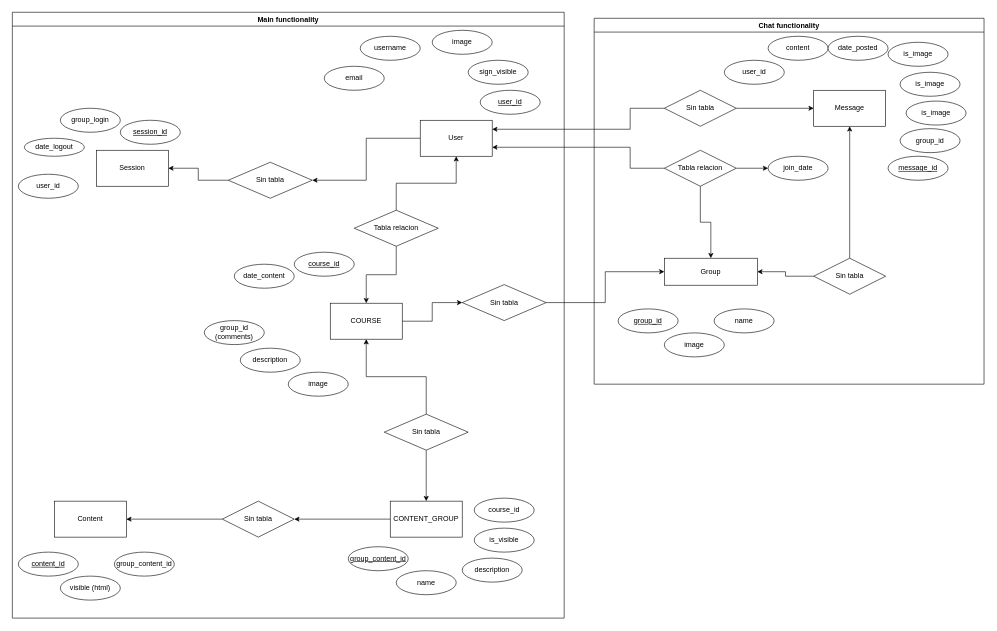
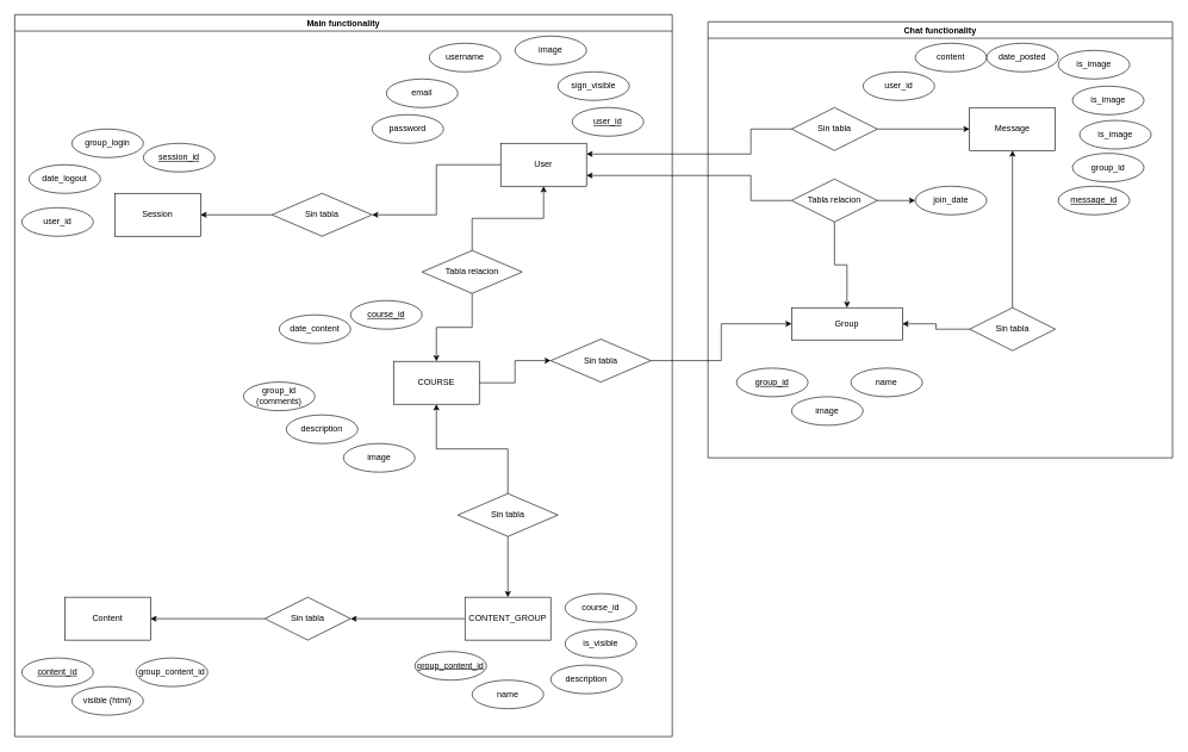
+ <mxCell id="31" value="password" style="ellipse;whiteSpace=wrap;html=1;align=center;" parent="25" vertex="1"><mxGeometry x="500" y="140" width="100" height="40" as="geometry" /></mxCell>
- <mxCell id="36" value="date_logout" style="ellipse;whiteSpace=wrap;html=1;align=center;" parent="25" vertex="1"><mxGeometry x="20" y="210" width="100" height="30" as="geometry" /></mxCell>
+ <mxCell id="36" value="date_logout" style="ellipse;whiteSpace=wrap;html=1;align=center;" parent="25" vertex="1"><mxGeometry x="20" y="210" width="100" height="40" as="geometry" /></mxCell>
- <mxCell id="30" value="Session" style="rounded=0;whiteSpace=wrap;html=1;" parent="25" vertex="1"><mxGeometry x="140" y="230" width="120" height="60" as="geometry" /></mxCell>
+ <mxCell id="30" value="Session" style="rounded=0;whiteSpace=wrap;html=1;" parent="25" vertex="1"><mxGeometry x="140" y="250" width="120" height="60" as="geometry" /></mxCell>
